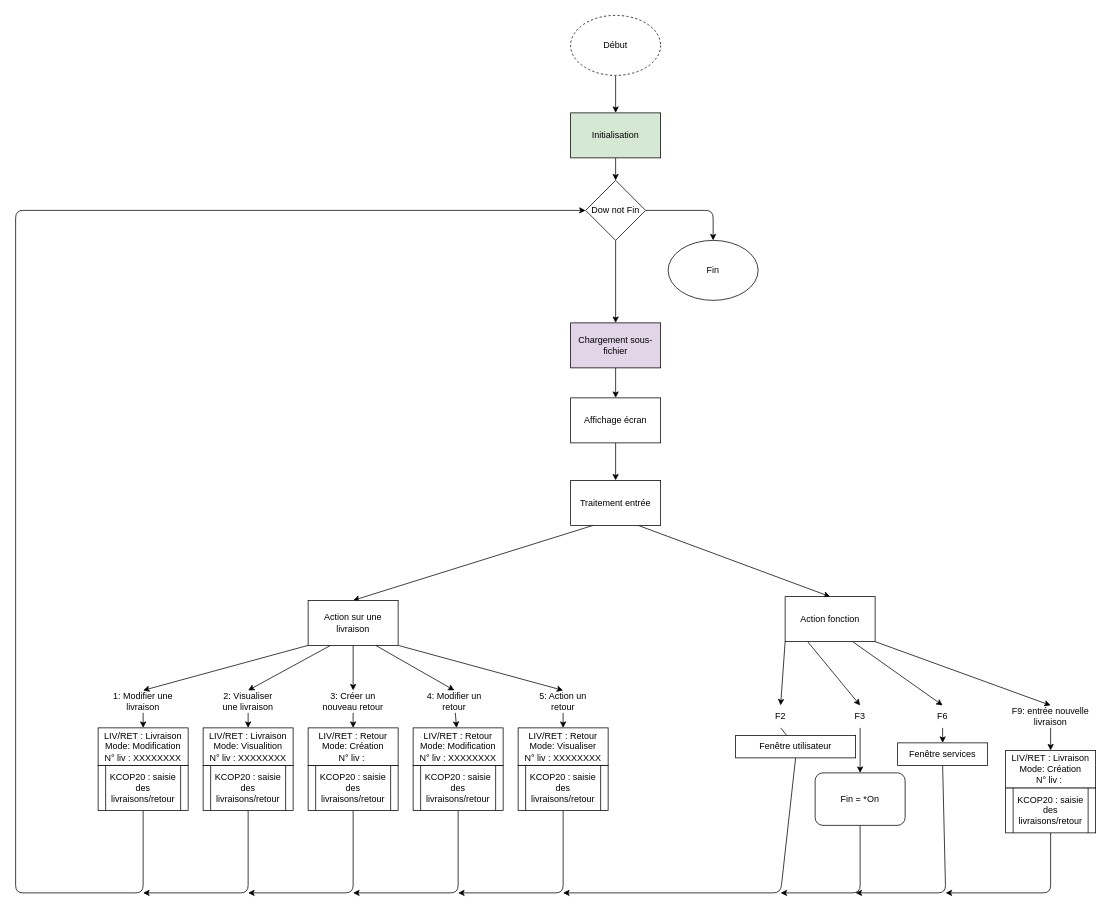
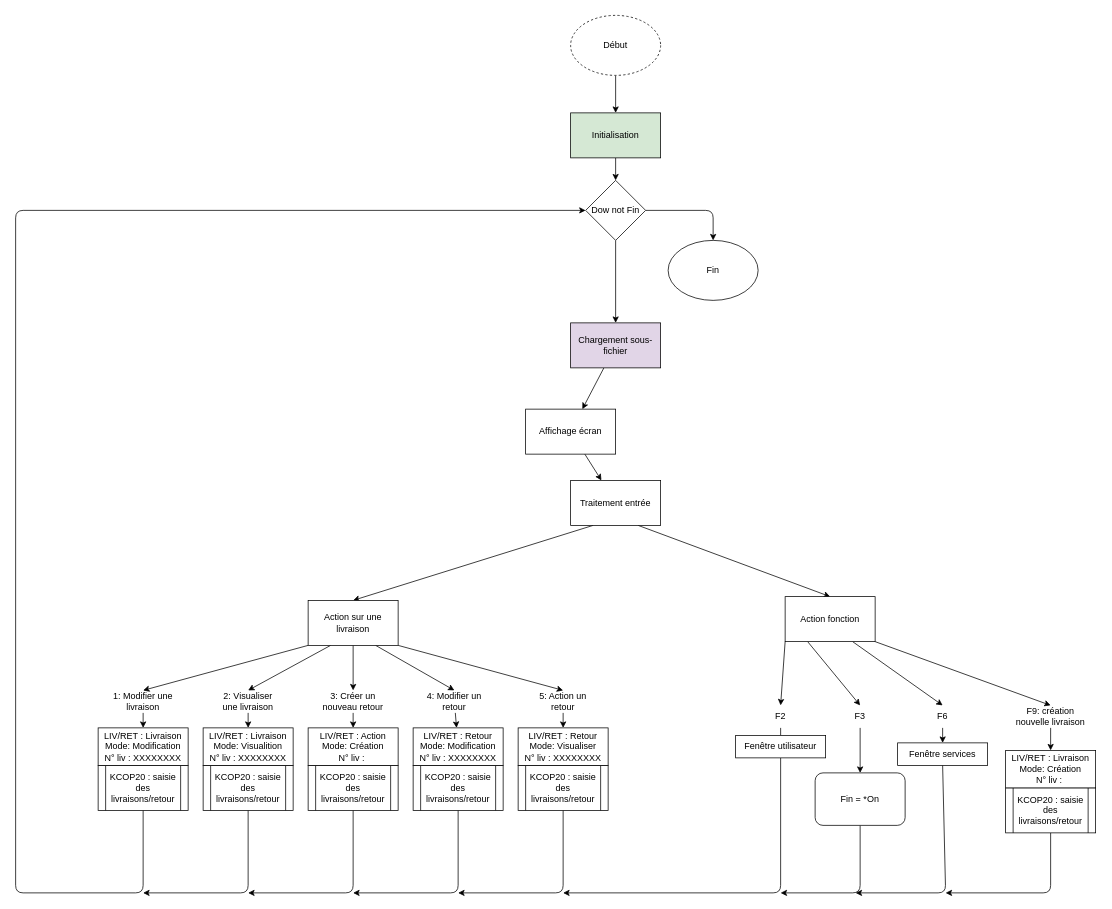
- <mxCell id="9" value="Affichage écran" style="whiteSpace=wrap;html=1;rounded=0;" vertex="1" parent="1"><mxGeometry x="760" y="530" width="120" height="60" as="geometry" /></mxCell>
+ <mxCell id="9" value="Affichage écran" style="whiteSpace=wrap;html=1;rounded=0;" vertex="1" parent="1"><mxGeometry x="700" y="545" width="120" height="60" as="geometry" /></mxCell>
- <mxCell id="41" value="F9: entrée nouvelle livraison" style="text;html=1;strokeColor=none;fillColor=none;align=center;verticalAlign=middle;whiteSpace=wrap;rounded=0;" vertex="1" parent="1"><mxGeometry x="1345" y="940" width="110" height="30" as="geometry" /></mxCell>
+ <mxCell id="41" value="F9: création nouvelle livraison" style="text;html=1;strokeColor=none;fillColor=none;align=center;verticalAlign=middle;whiteSpace=wrap;rounded=0;" vertex="1" parent="1"><mxGeometry x="1345" y="940" width="110" height="30" as="geometry" /></mxCell>
- <mxCell id="58" value="LIV/RET : Retour&lt;br&gt;Mode: Création&lt;br&gt;N° liv :&amp;nbsp;" style="rounded=0;whiteSpace=wrap;html=1;" vertex="1" parent="1"><mxGeometry x="410" y="970" width="120" height="50" as="geometry" /></mxCell>
+ <mxCell id="58" value="LIV/RET : Action&lt;br&gt;Mode: Création&lt;br&gt;N° liv :&amp;nbsp;" style="rounded=0;whiteSpace=wrap;html=1;" vertex="1" parent="1"><mxGeometry x="410" y="970" width="120" height="50" as="geometry" /></mxCell>
- <mxCell id="48" value="Fenêtre utilisateur" style="rounded=0;whiteSpace=wrap;html=1;" vertex="1" parent="1"><mxGeometry x="980" y="980" width="160" height="30" as="geometry" /></mxCell>
+ <mxCell id="48" value="Fenêtre utilisateur" style="rounded=0;whiteSpace=wrap;html=1;" vertex="1" parent="1"><mxGeometry x="980" y="980" width="120" height="30" as="geometry" /></mxCell>
